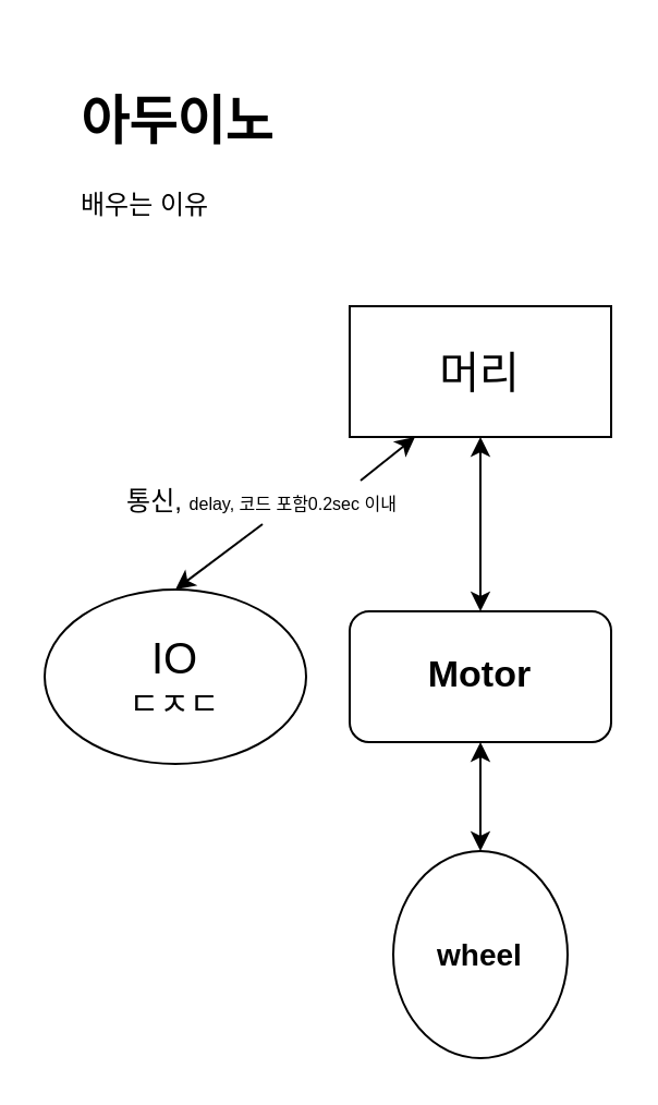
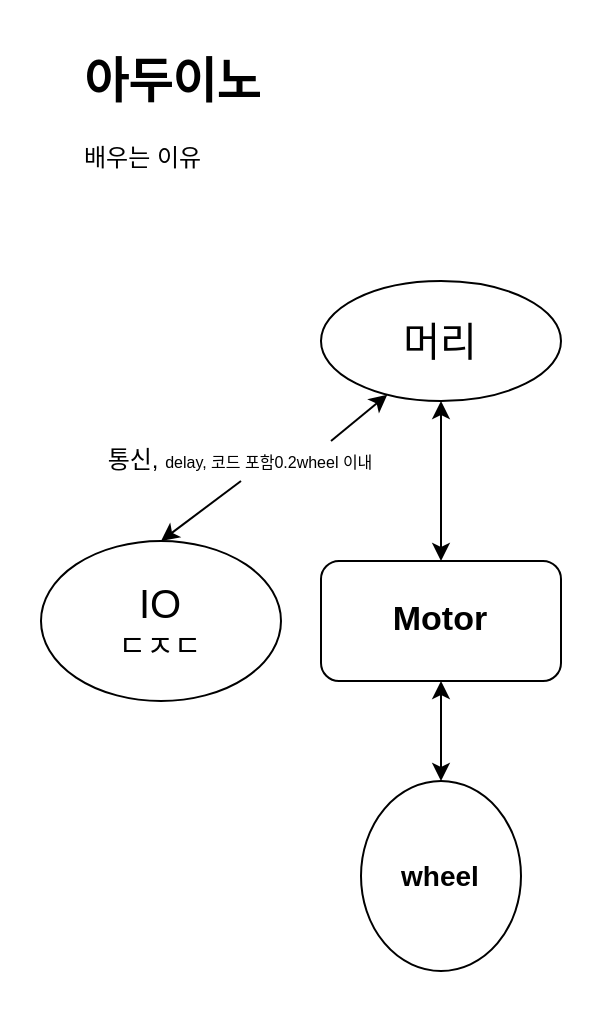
- <mxCell id="7" value="&lt;h1 style=&quot;margin-top: 0px;&quot;&gt;아두이노&lt;/h1&gt;&lt;p&gt;배우는 이유&amp;nbsp;&lt;/p&gt;" style="text;html=1;whiteSpace=wrap;overflow=hidden;rounded=0;" vertex="1" parent="1"><mxGeometry x="35" y="35" width="180" height="80" as="geometry" /></mxCell>
+ <mxCell id="7" value="&lt;h1 style=&quot;margin-top: 0px;&quot;&gt;아두이노&lt;/h1&gt;&lt;p&gt;배우는 이유&amp;nbsp;&lt;/p&gt;" style="text;html=1;whiteSpace=wrap;overflow=hidden;rounded=0;" vertex="1" parent="1"><mxGeometry x="40" y="20" width="180" height="80" as="geometry" /></mxCell>
- <mxCell id="2" value="&lt;font style=&quot;font-size: 20px;&quot;&gt;머리&lt;/font&gt;" style="rounded=0;whiteSpace=wrap;html=1;" vertex="1" parent="1"><mxGeometry x="160" y="140" width="120" height="60" as="geometry" /></mxCell>
+ <mxCell id="2" value="&lt;font style=&quot;font-size: 20px;&quot;&gt;머리&lt;/font&gt;" style="ellipse;whiteSpace=wrap;html=1;" vertex="1" parent="1"><mxGeometry x="160" y="140" width="120" height="60" as="geometry" /></mxCell>
- <mxCell id="4" value="통신, &lt;font style=&quot;font-size: 8px;&quot;&gt;delay, 코드 포함0.2sec 이내&lt;/font&gt;" style="text;html=1;align=center;verticalAlign=middle;whiteSpace=wrap;rounded=0;" vertex="1" parent="1"><mxGeometry x="30" y="220" width="180" height="20" as="geometry" /></mxCell>
+ <mxCell id="4" value="통신, &lt;font style=&quot;font-size: 8px;&quot;&gt;delay, 코드 포함0.2wheel 이내&lt;/font&gt;" style="text;html=1;align=center;verticalAlign=middle;whiteSpace=wrap;rounded=0;" vertex="1" parent="1"><mxGeometry x="30" y="220" width="180" height="20" as="geometry" /></mxCell>
